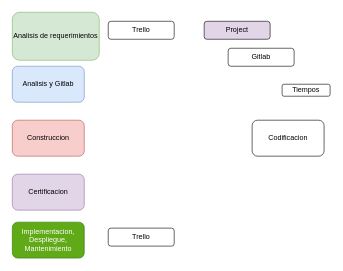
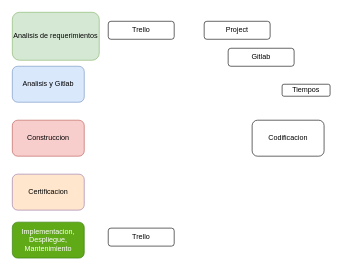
- <mxCell id="9" value="Project" style="rounded=1;whiteSpace=wrap;html=1;fillColor=#e1d5e7;" vertex="1" parent="1"><mxGeometry x="340" y="35" width="110" height="30" as="geometry" /></mxCell>
+ <mxCell id="9" value="Project" style="rounded=1;whiteSpace=wrap;html=1;" vertex="1" parent="1"><mxGeometry x="340" y="35" width="110" height="30" as="geometry" /></mxCell>
- <mxCell id="6" value="Certificacion" style="rounded=1;whiteSpace=wrap;html=1;fillColor=#e1d5e7;strokeColor=#9673a6;" vertex="1" parent="1"><mxGeometry x="20" y="290" width="120" height="60" as="geometry" /></mxCell>
+ <mxCell id="6" value="Certificacion" style="rounded=1;whiteSpace=wrap;html=1;fillColor=#ffe6cc;strokeColor=#9673a6;" vertex="1" parent="1"><mxGeometry x="20" y="290" width="120" height="60" as="geometry" /></mxCell>
